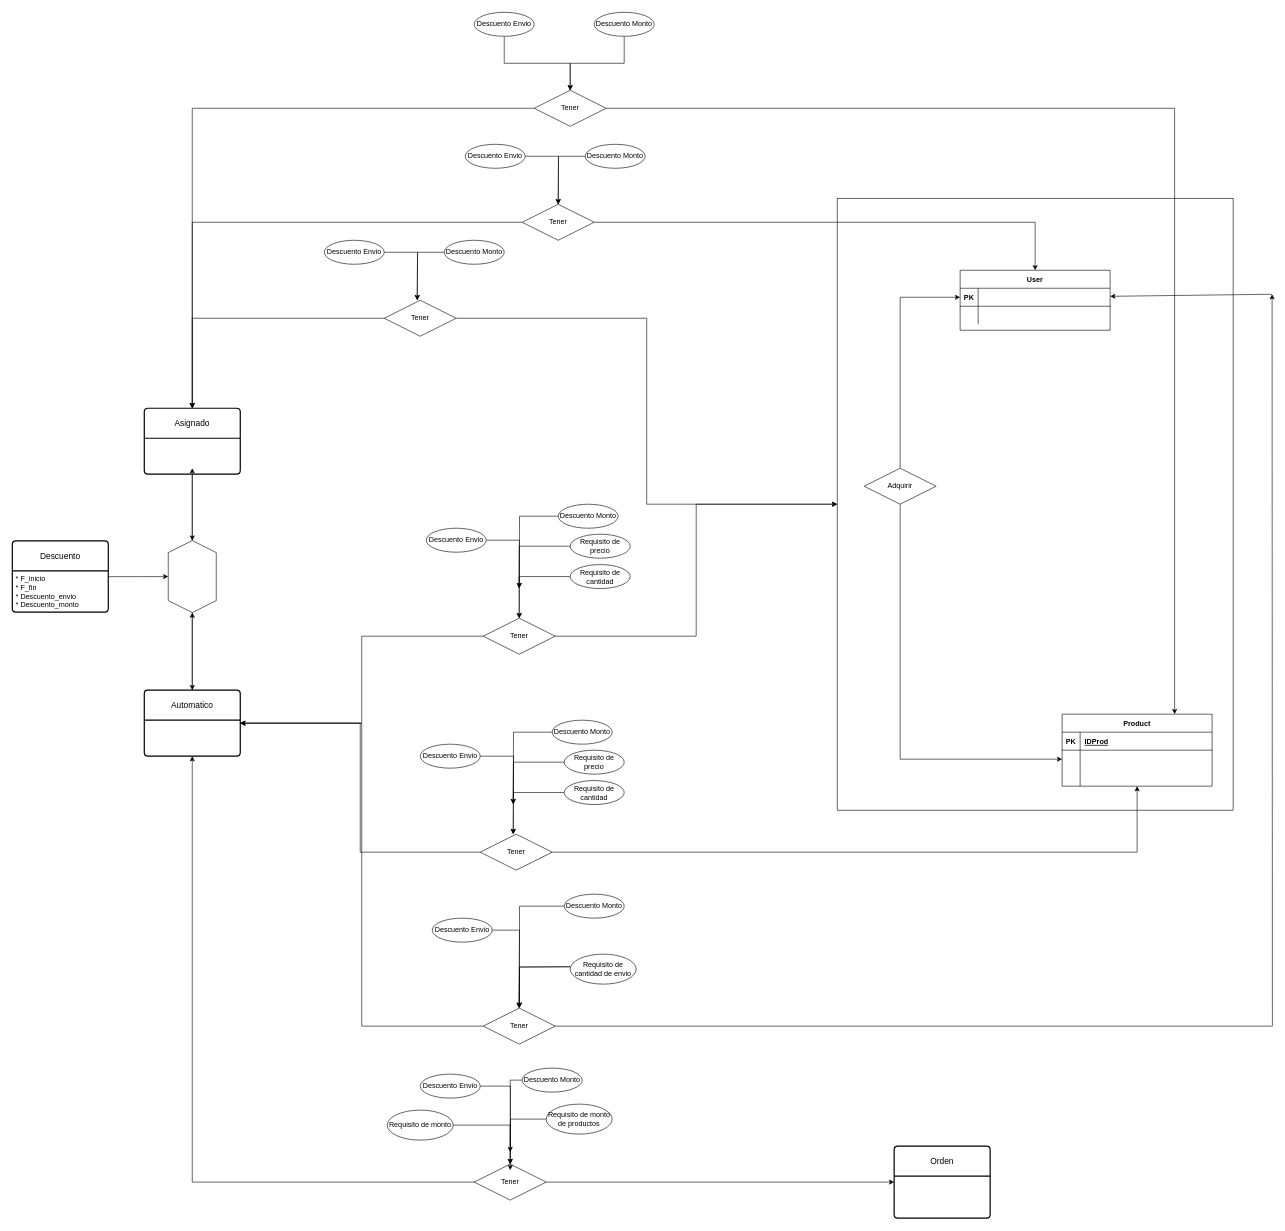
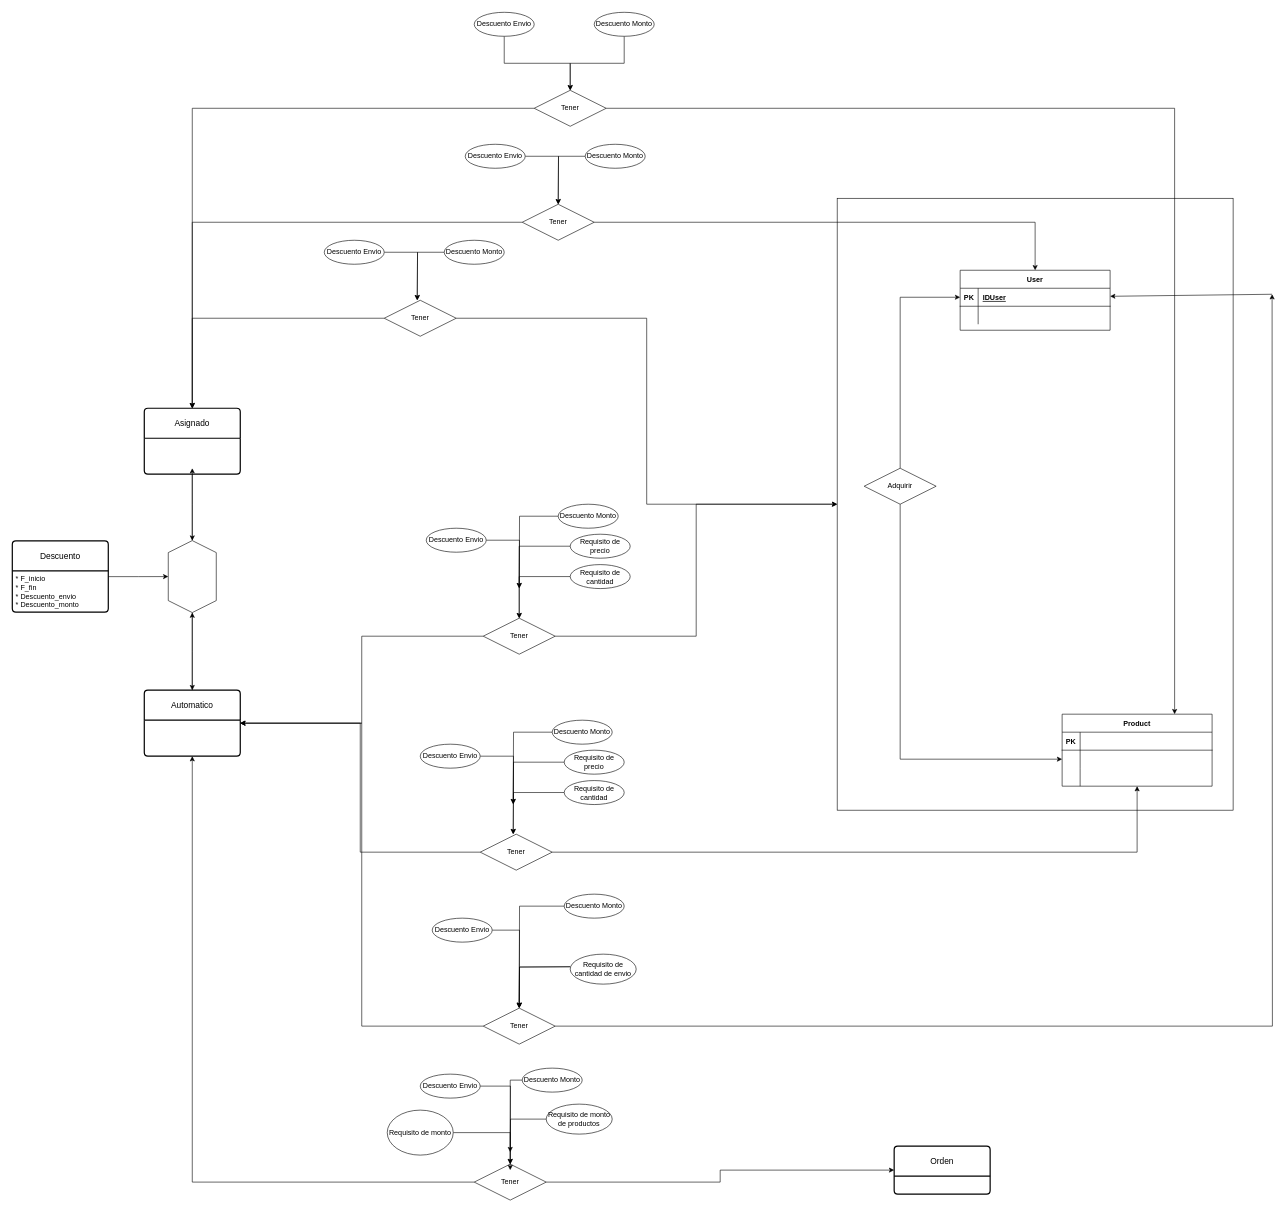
+ <mxCell id="15" value="IDUser" style="shape=partialRectangle;overflow=hidden;connectable=0;fillColor=none;top=0;left=0;bottom=0;right=0;align=left;spacingLeft=6;fontStyle=5;" parent="13" vertex="1"><mxGeometry x="30" width="220" height="30" as="geometry"><mxRectangle width="220" height="30" as="alternateBounds" /></mxGeometry></mxCell>
- <mxCell id="5" value="IDProd" style="shape=partialRectangle;overflow=hidden;connectable=0;fillColor=none;top=0;left=0;bottom=0;right=0;align=left;spacingLeft=6;fontStyle=5;" parent="3" vertex="1"><mxGeometry x="30" width="220" height="30" as="geometry"><mxRectangle width="220" height="30" as="alternateBounds" /></mxGeometry></mxCell>
- <mxCell id="98" value="Requisito de monto" style="ellipse;whiteSpace=wrap;html=1;align=center;" vertex="1" parent="1"><mxGeometry x="645" y="1850" width="110" height="50" as="geometry" /></mxCell>
+ <mxCell id="98" value="Requisito de monto" style="ellipse;whiteSpace=wrap;html=1;align=center;" vertex="1" parent="1"><mxGeometry x="645" y="1850" width="110" height="75" as="geometry" /></mxCell>
- <mxCell id="52" value="Orden" style="swimlane;childLayout=stackLayout;horizontal=1;startSize=50;horizontalStack=0;rounded=1;fontSize=14;fontStyle=0;strokeWidth=2;resizeParent=0;resizeLast=1;shadow=0;dashed=0;align=center;arcSize=4;whiteSpace=wrap;html=1;" vertex="1" parent="1"><mxGeometry x="1490" y="1910" width="160" height="120" as="geometry" /></mxCell>
+ <mxCell id="52" value="Orden" style="swimlane;childLayout=stackLayout;horizontal=1;startSize=50;horizontalStack=0;rounded=1;fontSize=14;fontStyle=0;strokeWidth=2;resizeParent=0;resizeLast=1;shadow=0;dashed=0;align=center;arcSize=4;whiteSpace=wrap;html=1;" vertex="1" parent="1"><mxGeometry x="1490" y="1910" width="160" height="80" as="geometry" /></mxCell>
